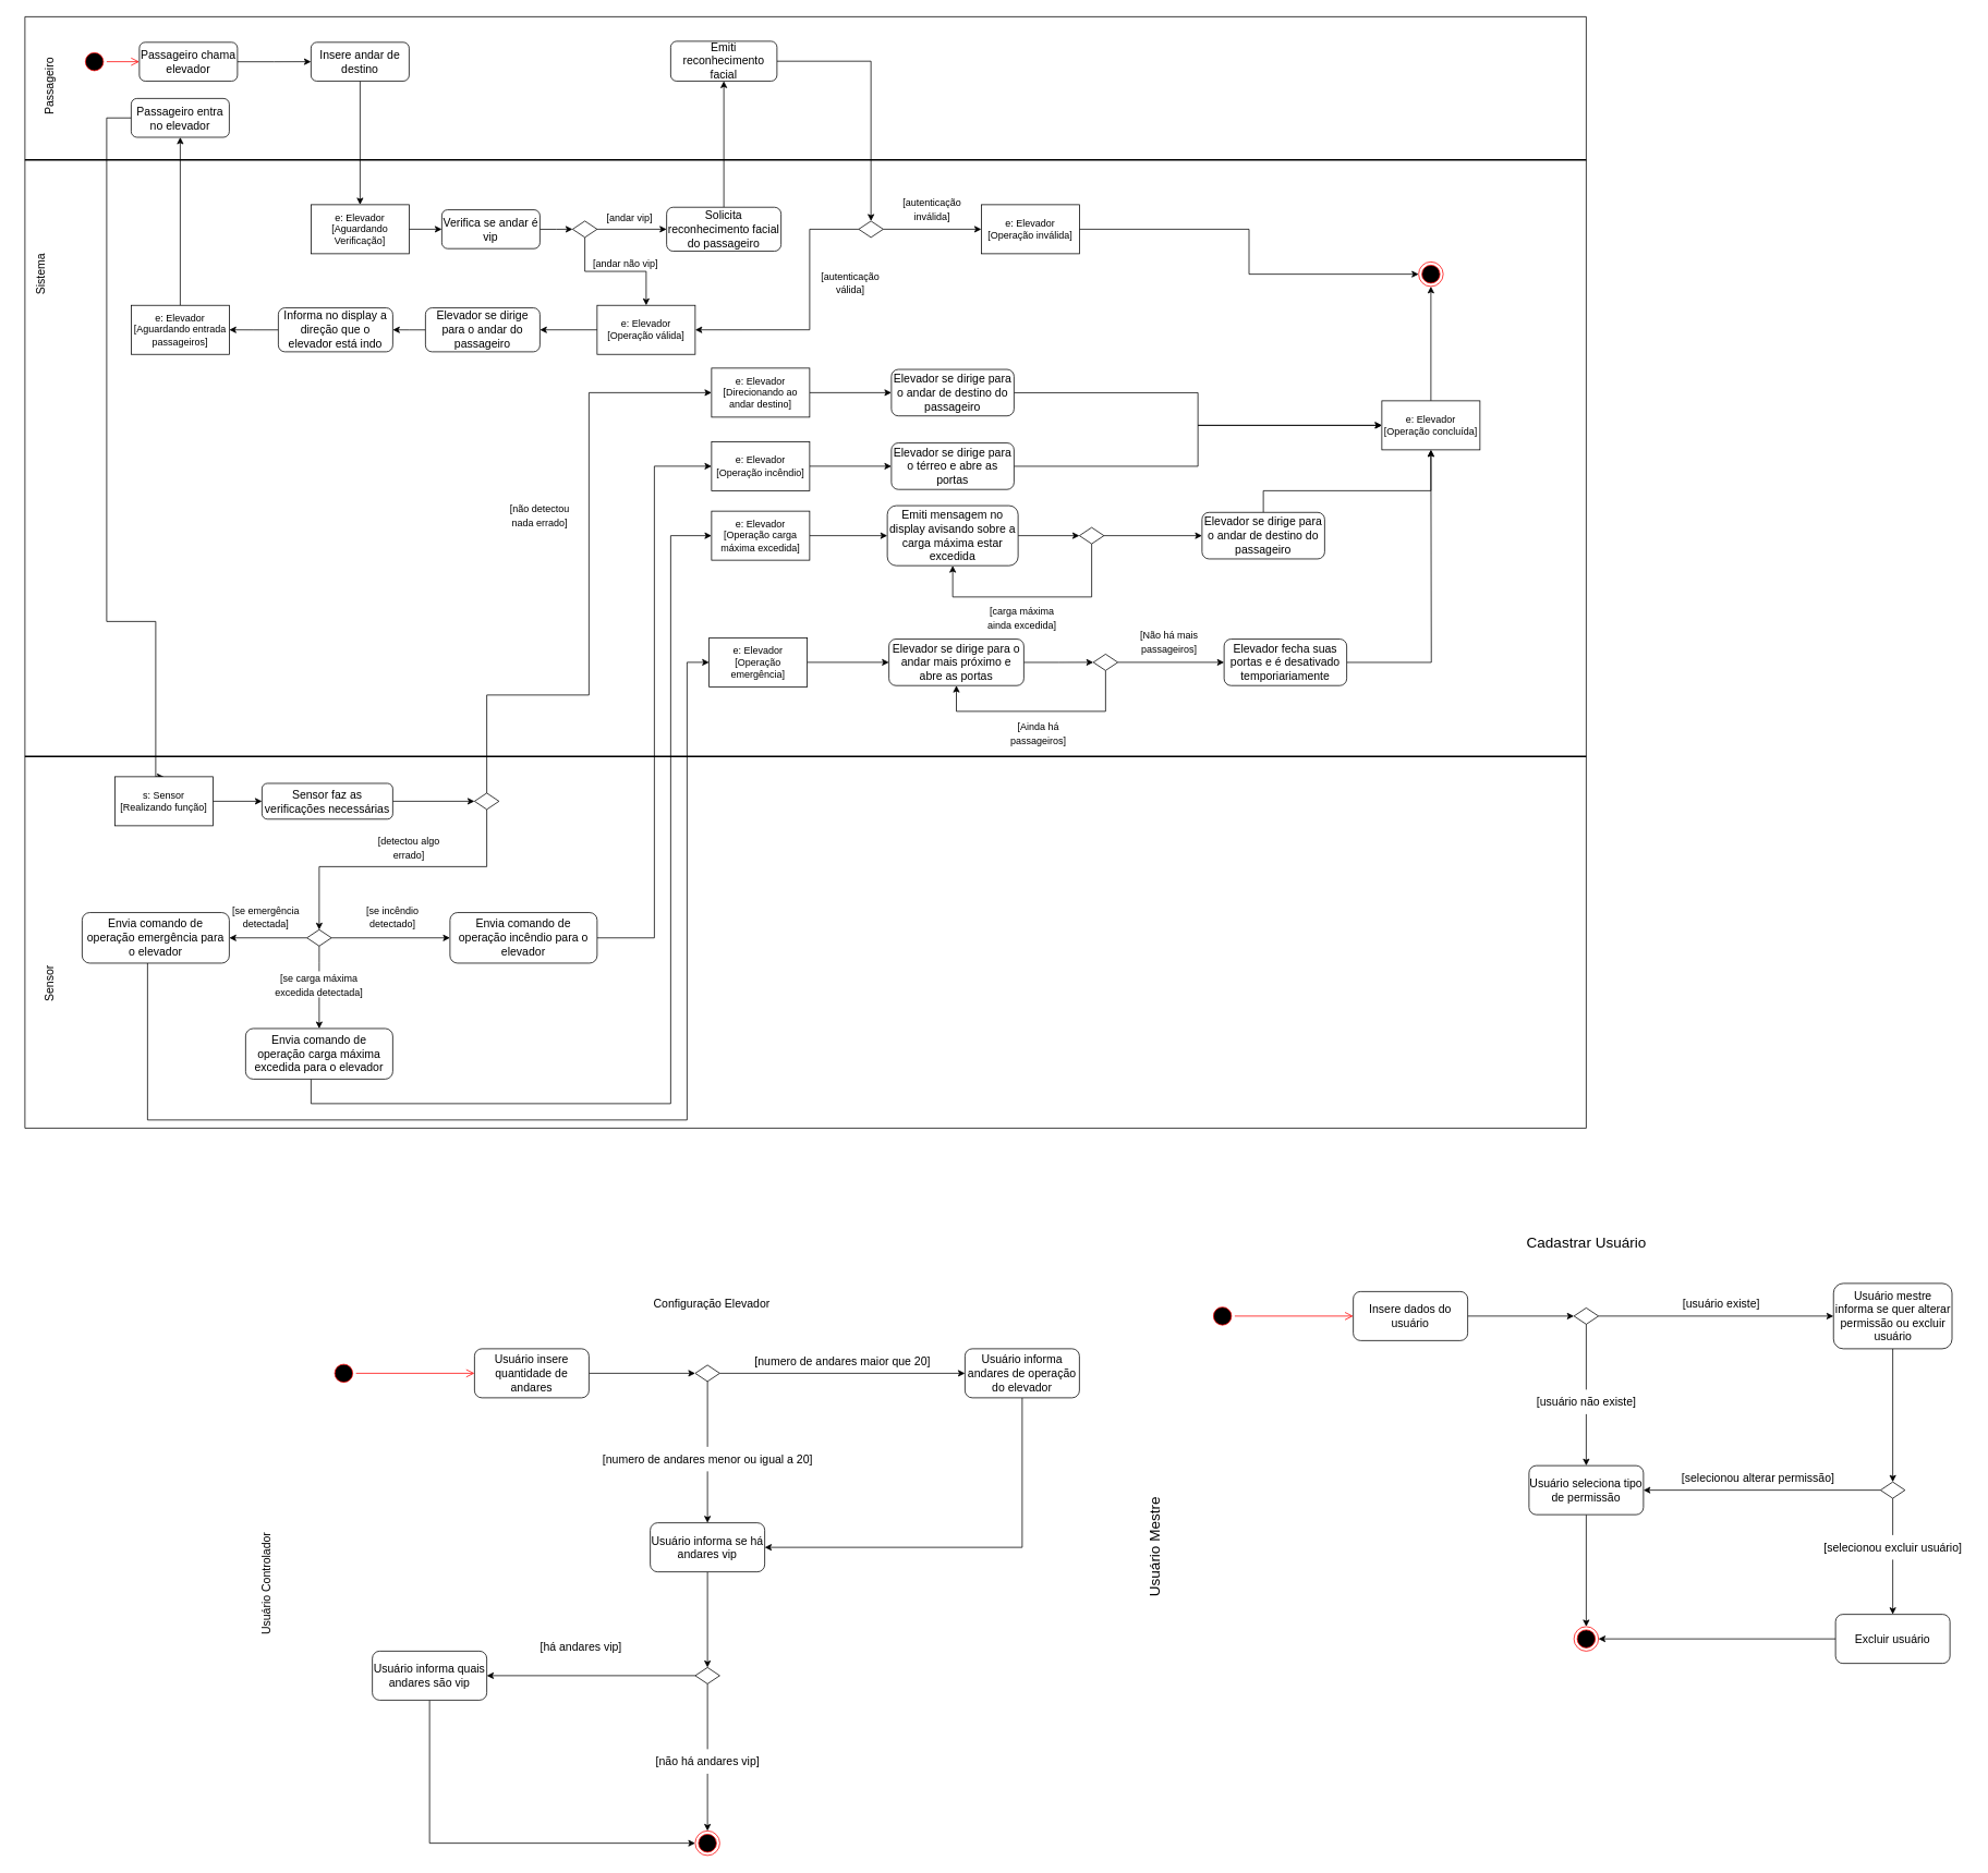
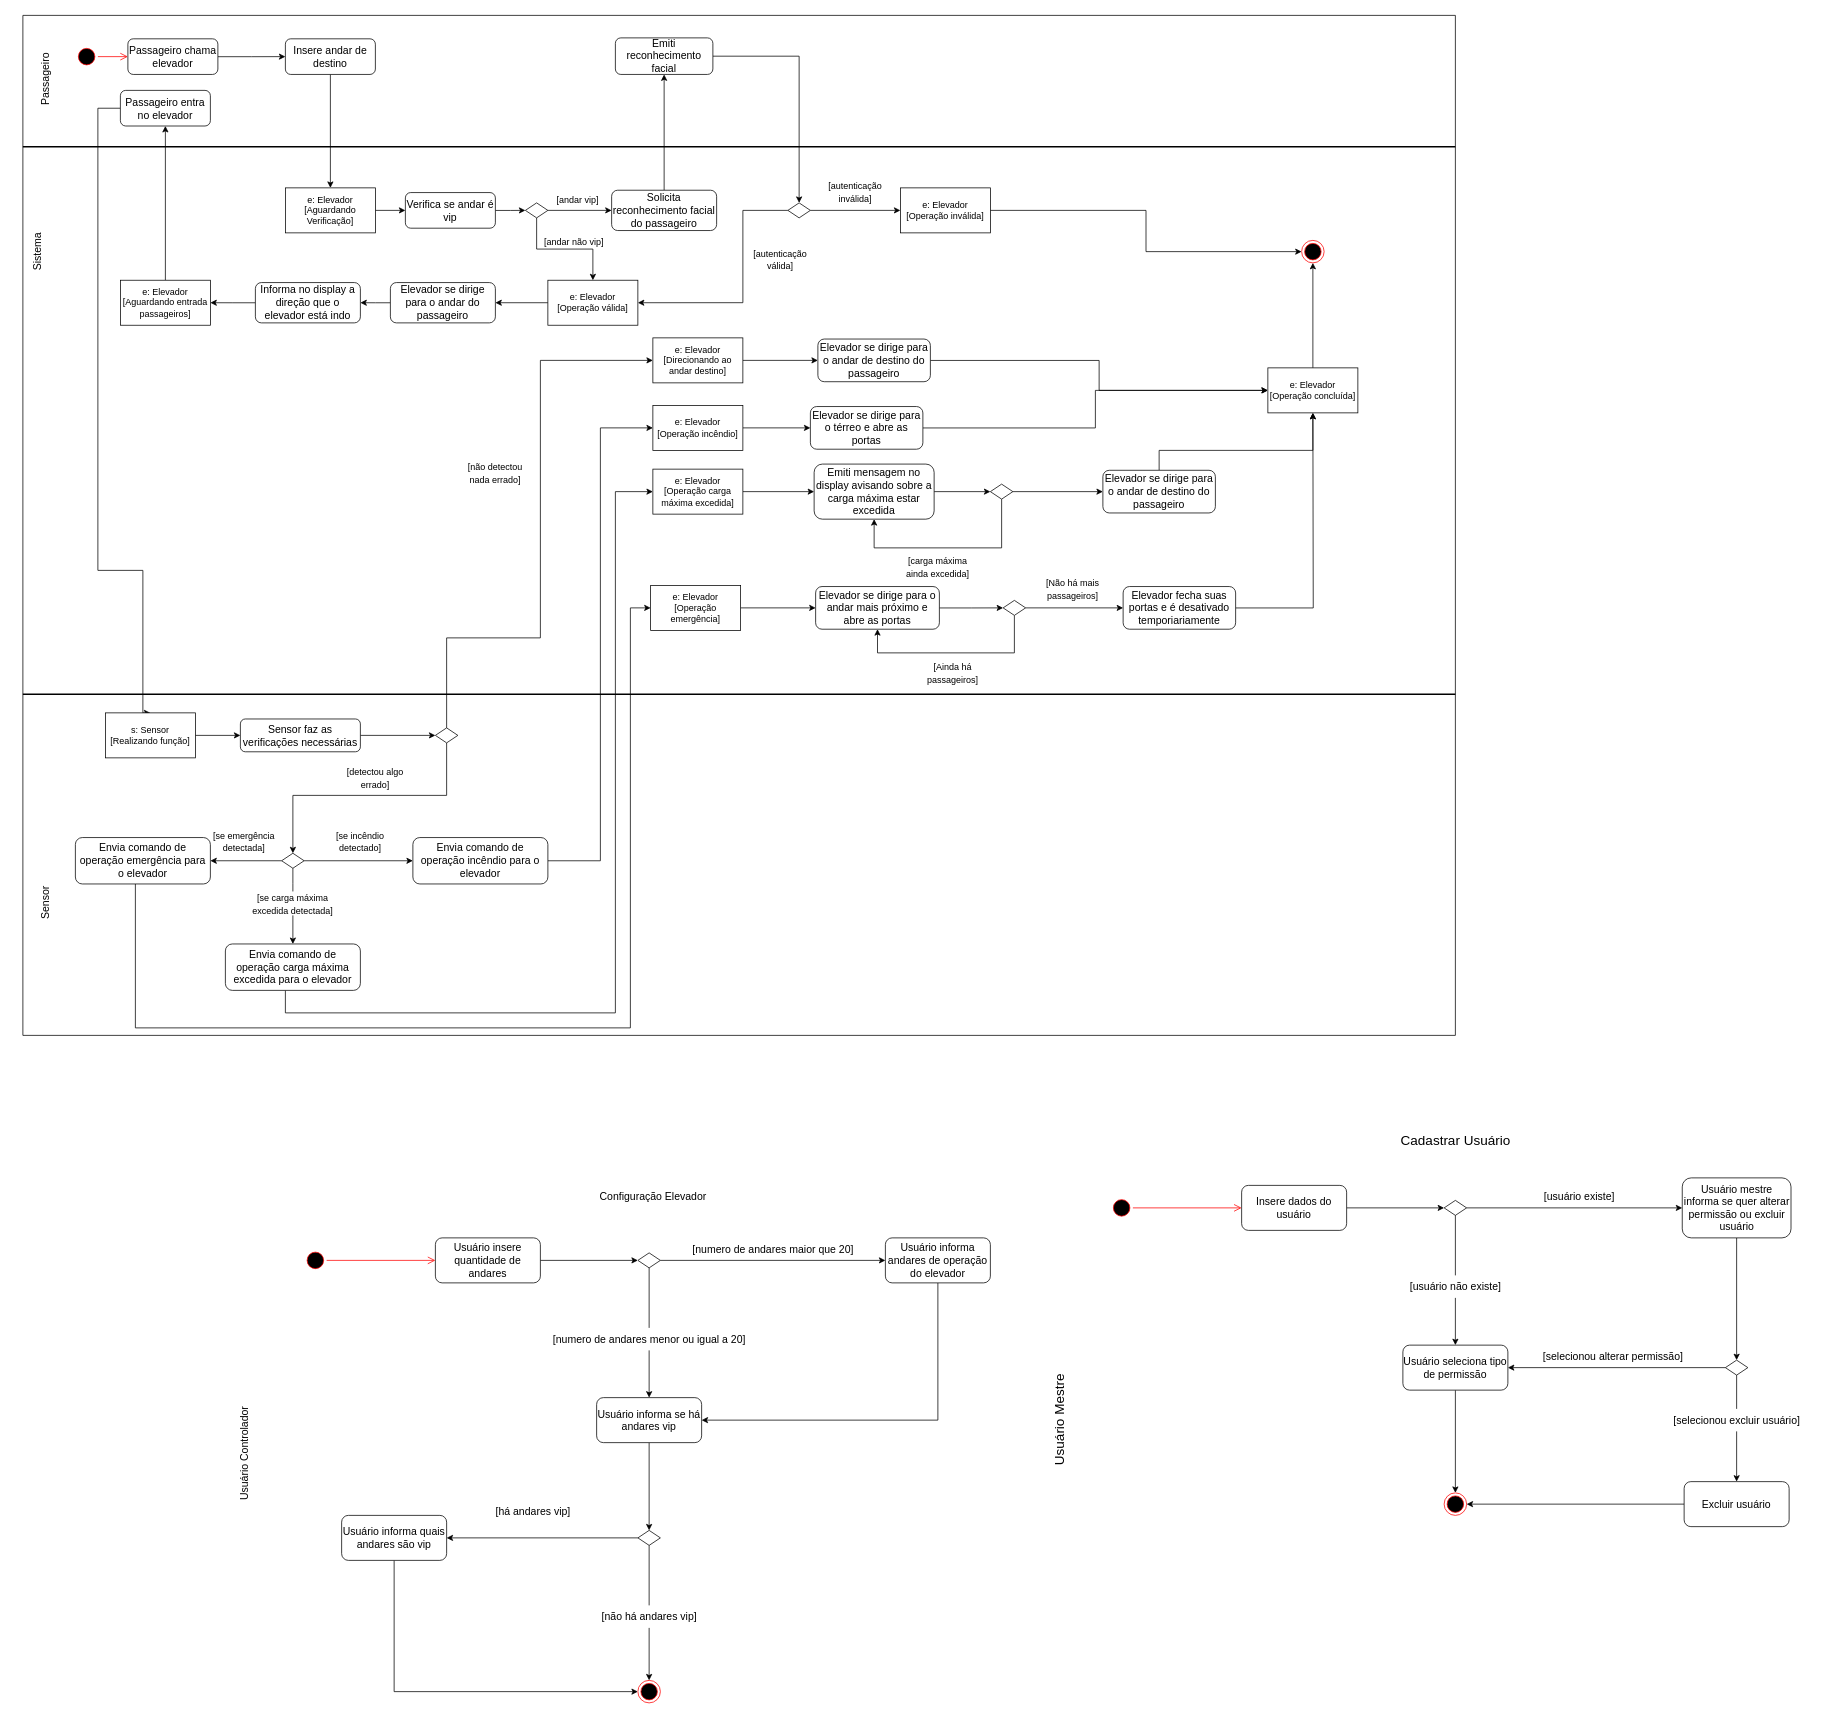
- <mxCell id="76" value="Elevador se dirige para o térreo e abre as portas" style="rounded=1;whiteSpace=wrap;html=1;fontSize=14;" vertex="1" parent="1"><mxGeometry x="1090" y="541.56" width="150" height="56.88" as="geometry" /></mxCell>
+ <mxCell id="76" value="Elevador se dirige para o térreo e abre as portas" style="rounded=1;whiteSpace=wrap;html=1;fontSize=14;" vertex="1" parent="1"><mxGeometry x="1080" y="541.56" width="150" height="56.88" as="geometry" /></mxCell>
